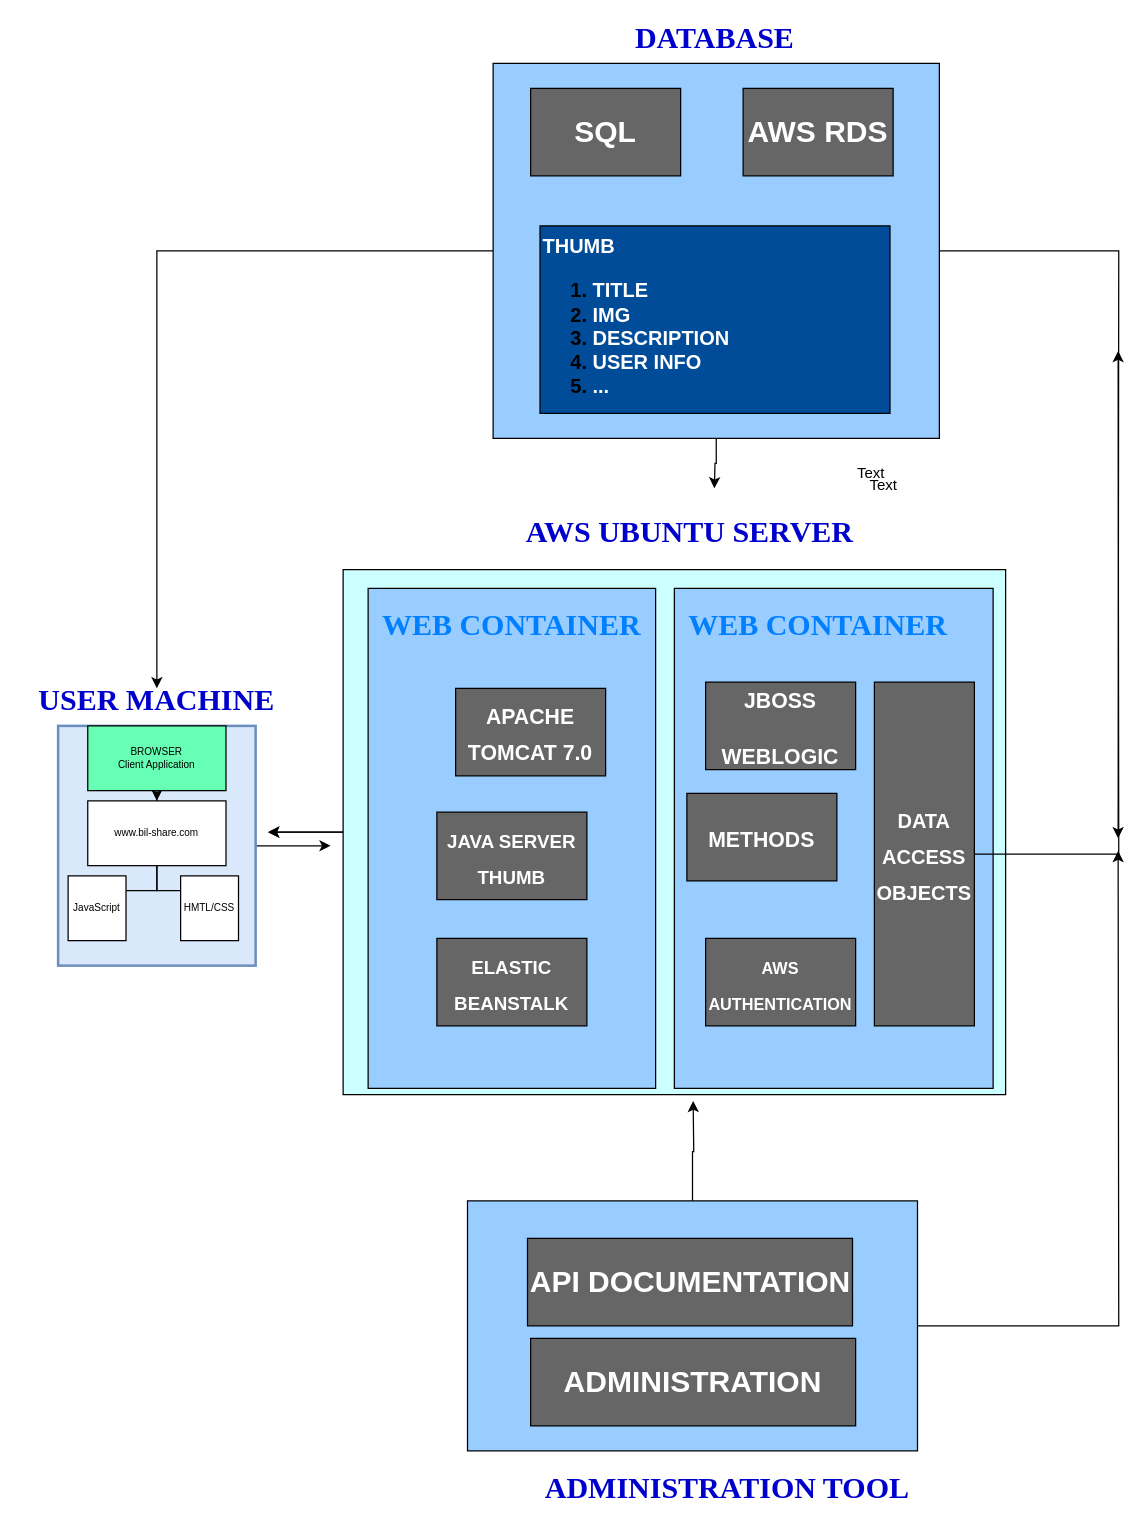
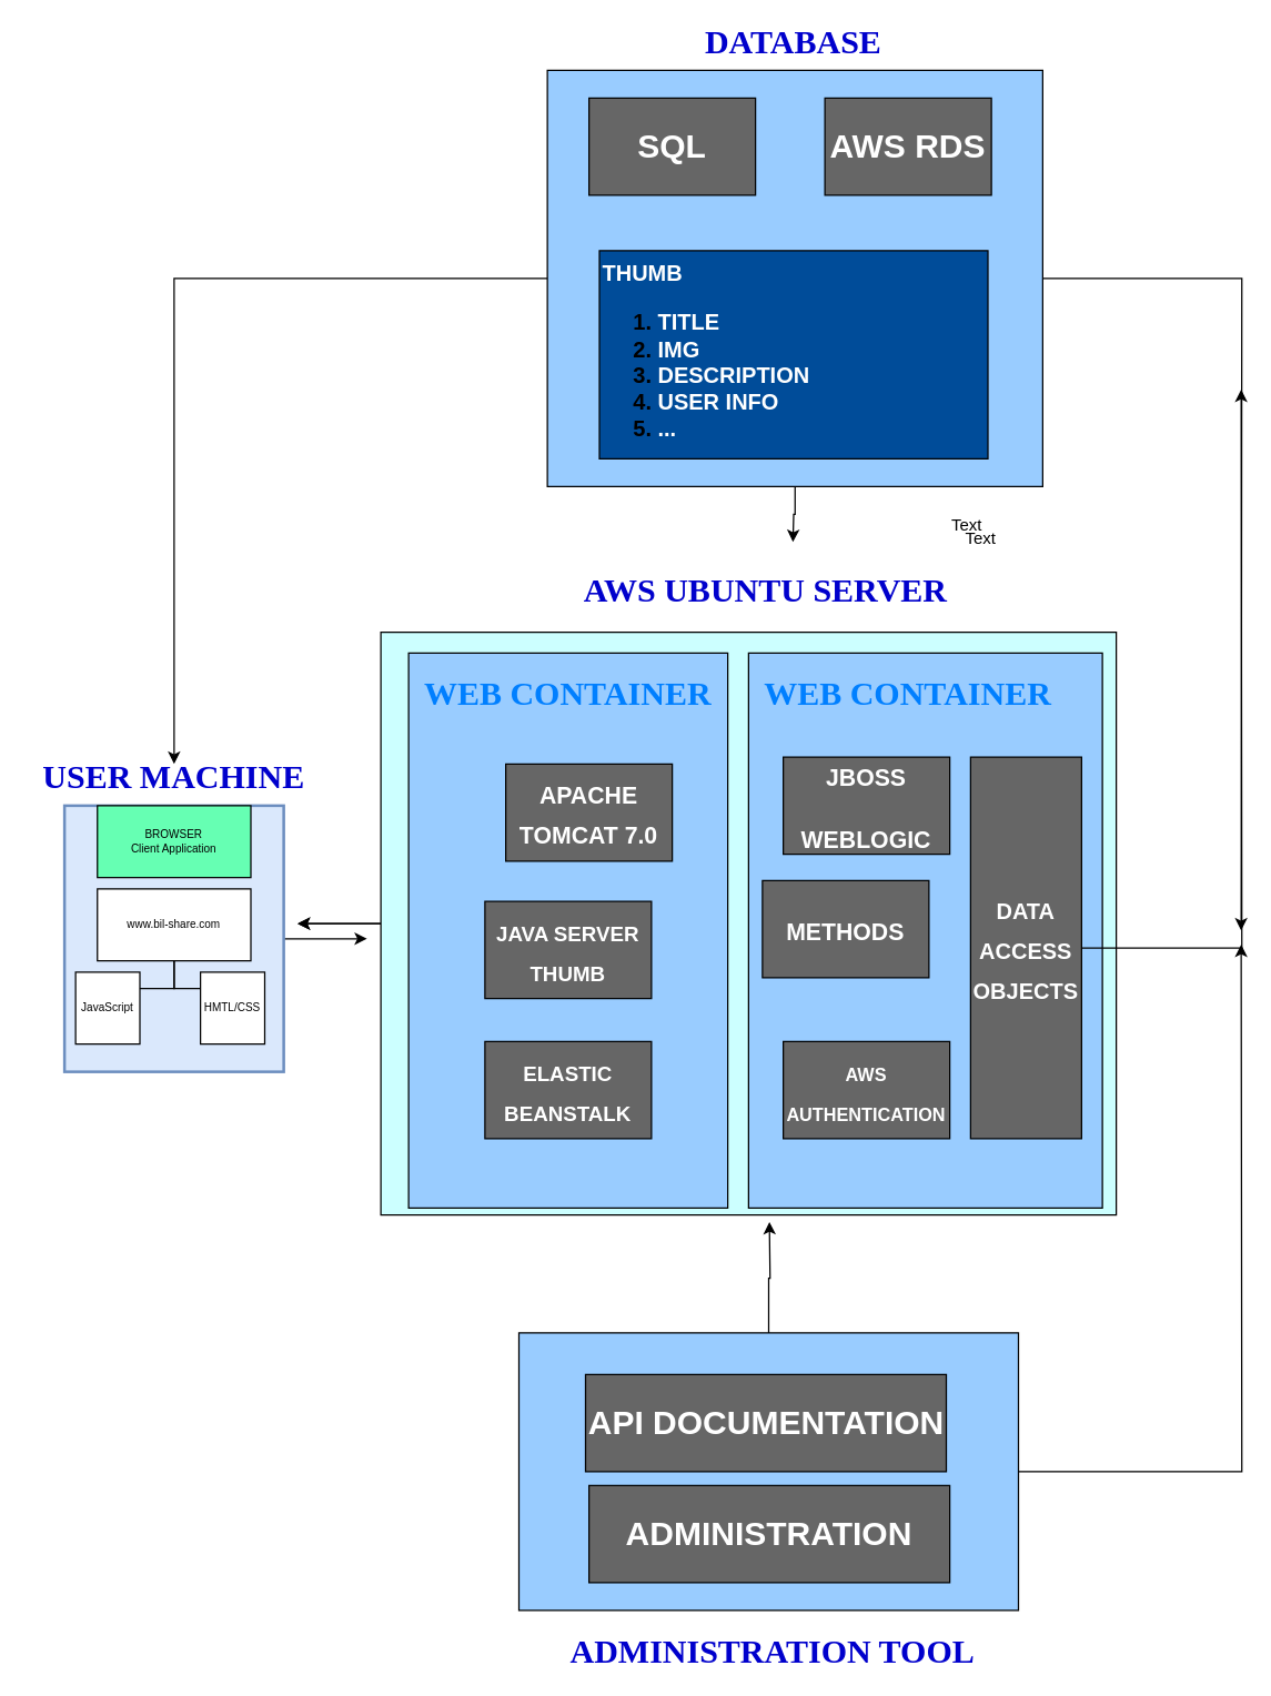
- <mxCell id="7" value="" style="edgeStyle=orthogonalEdgeStyle;rounded=0;orthogonalLoop=1;jettySize=auto;html=1;" edge="1" parent="6" source="8" target="11"><mxGeometry relative="1" as="geometry" /></mxCell>
- <mxCell id="39" value="&lt;h1&gt;&lt;font color=&quot;#0000cc&quot; face=&quot;Comic Sans MS&quot;&gt;&lt;span&gt;ADMINISTRATION TOOL&lt;/span&gt;&lt;/font&gt;&lt;/h1&gt;" style="text;html=1;strokeColor=none;fillColor=none;align=center;verticalAlign=middle;whiteSpace=wrap;rounded=0;" vertex="1" parent="1"><mxGeometry x="374" y="1180" width="415" height="20" as="geometry" /></mxCell>
+ <mxCell id="39" value="&lt;h1&gt;&lt;font color=&quot;#0000cc&quot; face=&quot;Comic Sans MS&quot;&gt;&lt;span&gt;ADMINISTRATION TOOL&lt;/span&gt;&lt;/font&gt;&lt;/h1&gt;" style="text;html=1;strokeColor=none;fillColor=none;align=center;verticalAlign=middle;whiteSpace=wrap;rounded=0;" vertex="1" parent="1"><mxGeometry x="349" y="1180" width="415" height="20" as="geometry" /></mxCell>
